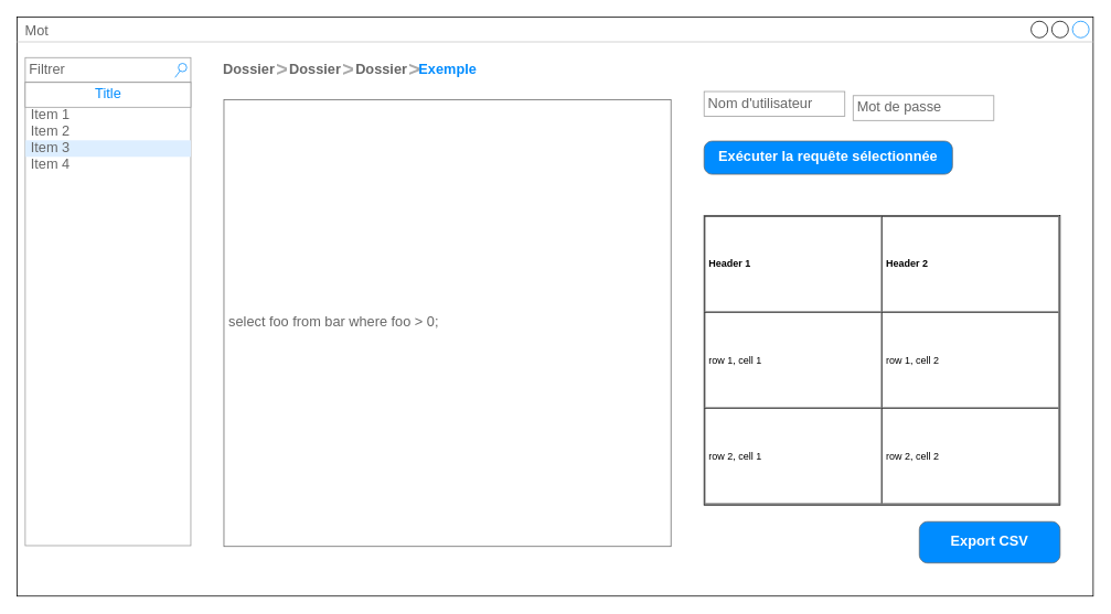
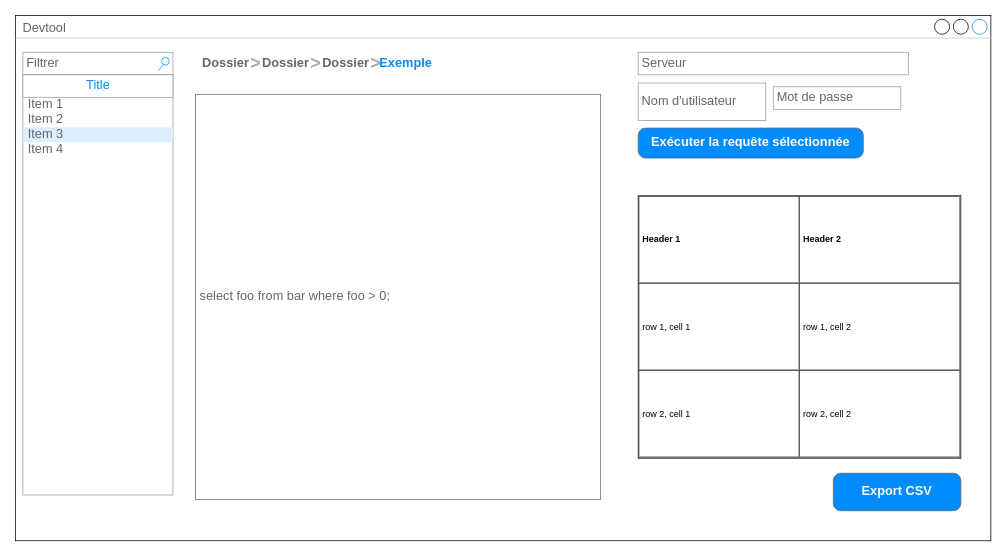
- <mxCell id="2" value="Mot" style="strokeWidth=1;shadow=0;dashed=0;align=center;html=1;shape=mxgraph.mockup.containers.window;align=left;verticalAlign=top;spacingLeft=8;strokeColor2=#008cff;strokeColor3=#c4c4c4;fontColor=#666666;mainText=;fontSize=17;labelBackgroundColor=none;" parent="1" vertex="1"><mxGeometry x="20" y="20" width="1300" height="700" as="geometry" /></mxCell>
+ <mxCell id="2" value="Devtool" style="strokeWidth=1;shadow=0;dashed=0;align=center;html=1;shape=mxgraph.mockup.containers.window;align=left;verticalAlign=top;spacingLeft=8;strokeColor2=#008cff;strokeColor3=#c4c4c4;fontColor=#666666;mainText=;fontSize=17;labelBackgroundColor=none;" parent="1" vertex="1"><mxGeometry x="20" y="20" width="1300" height="700" as="geometry" /></mxCell>
+ <mxCell id="18" value="Serveur" style="strokeWidth=1;shadow=0;dashed=0;align=center;html=1;shape=mxgraph.mockup.forms.pwField;strokeColor=#999999;mainText=;align=left;fontColor=#666666;fontSize=17;spacingLeft=3;" parent="1" vertex="1"><mxGeometry x="850" y="69" width="360" height="30" as="geometry" /></mxCell>
- <mxCell id="19" value="Nom d'utilisateur" style="strokeWidth=1;shadow=0;dashed=0;align=center;html=1;shape=mxgraph.mockup.forms.pwField;strokeColor=#999999;mainText=;align=left;fontColor=#666666;fontSize=17;spacingLeft=3;" parent="1" vertex="1"><mxGeometry x="850" y="110" width="170" height="30" as="geometry" /></mxCell>
+ <mxCell id="19" value="Nom d'utilisateur" style="strokeWidth=1;shadow=0;dashed=0;align=center;html=1;shape=mxgraph.mockup.forms.pwField;strokeColor=#999999;mainText=;align=left;fontColor=#666666;fontSize=17;spacingLeft=3;" parent="1" vertex="1"><mxGeometry x="850" y="110" width="170" height="50" as="geometry" /></mxCell>
- <mxCell id="17" value="select foo from bar where foo &amp;gt; 0;" style="strokeWidth=1;shadow=0;dashed=0;align=center;html=1;shape=mxgraph.mockup.text.textBox;fontColor=#666666;align=left;fontSize=17;spacingLeft=4;spacingTop=-3;strokeColor=#666666;mainText=" parent="1" vertex="1"><mxGeometry x="270" y="120" width="540" height="540" as="geometry" /></mxCell>
+ <mxCell id="17" value="select foo from bar where foo &amp;gt; 0;" style="strokeWidth=1;shadow=0;dashed=0;align=center;html=1;shape=mxgraph.mockup.text.textBox;fontColor=#666666;align=left;fontSize=17;spacingLeft=4;spacingTop=-3;strokeColor=#666666;mainText=" parent="1" vertex="1"><mxGeometry x="260" y="125" width="540" height="540" as="geometry" /></mxCell>
